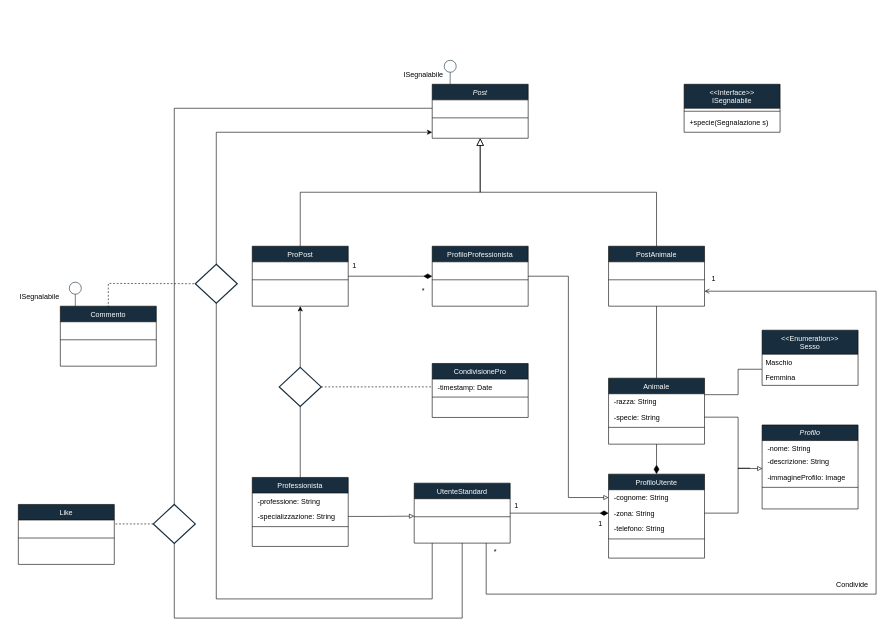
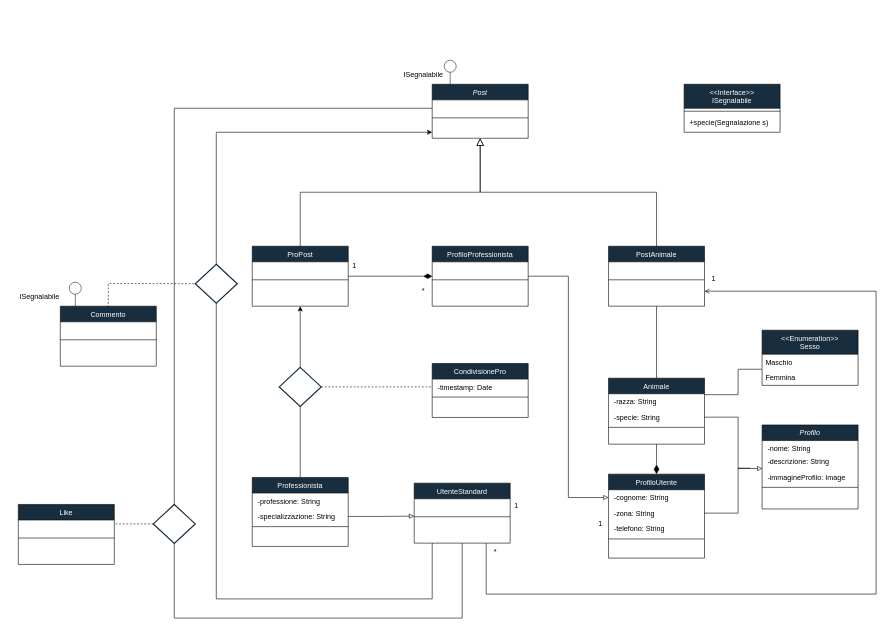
- <mxCell id="24" style="edgeStyle=orthogonalEdgeStyle;rounded=0;orthogonalLoop=1;jettySize=auto;html=1;exitX=1;exitY=0.5;exitDx=0;exitDy=0;entryX=0;entryY=0.5;entryDx=0;entryDy=0;fontFamily=Helvetica;fontSize=12;fontColor=default;startSize=26;endArrow=diamondThin;endFill=1;sourcePerimeterSpacing=12;endSize=12;" parent="1" source="26" target="21" edge="1"><mxGeometry relative="1" as="geometry"><Array as="points"><mxPoint x="930" y="855" /><mxPoint x="930" y="855" /></Array></mxGeometry></mxCell>
- <mxCell id="41" value="Condivide" style="text;html=1;align=center;verticalAlign=middle;resizable=0;points=[];autosize=1;strokeColor=none;fillColor=none;fontSize=12;fontFamily=Helvetica;fontColor=default;" parent="1" vertex="1"><mxGeometry x="1380" y="960" width="80" height="30" as="geometry" /></mxCell>
